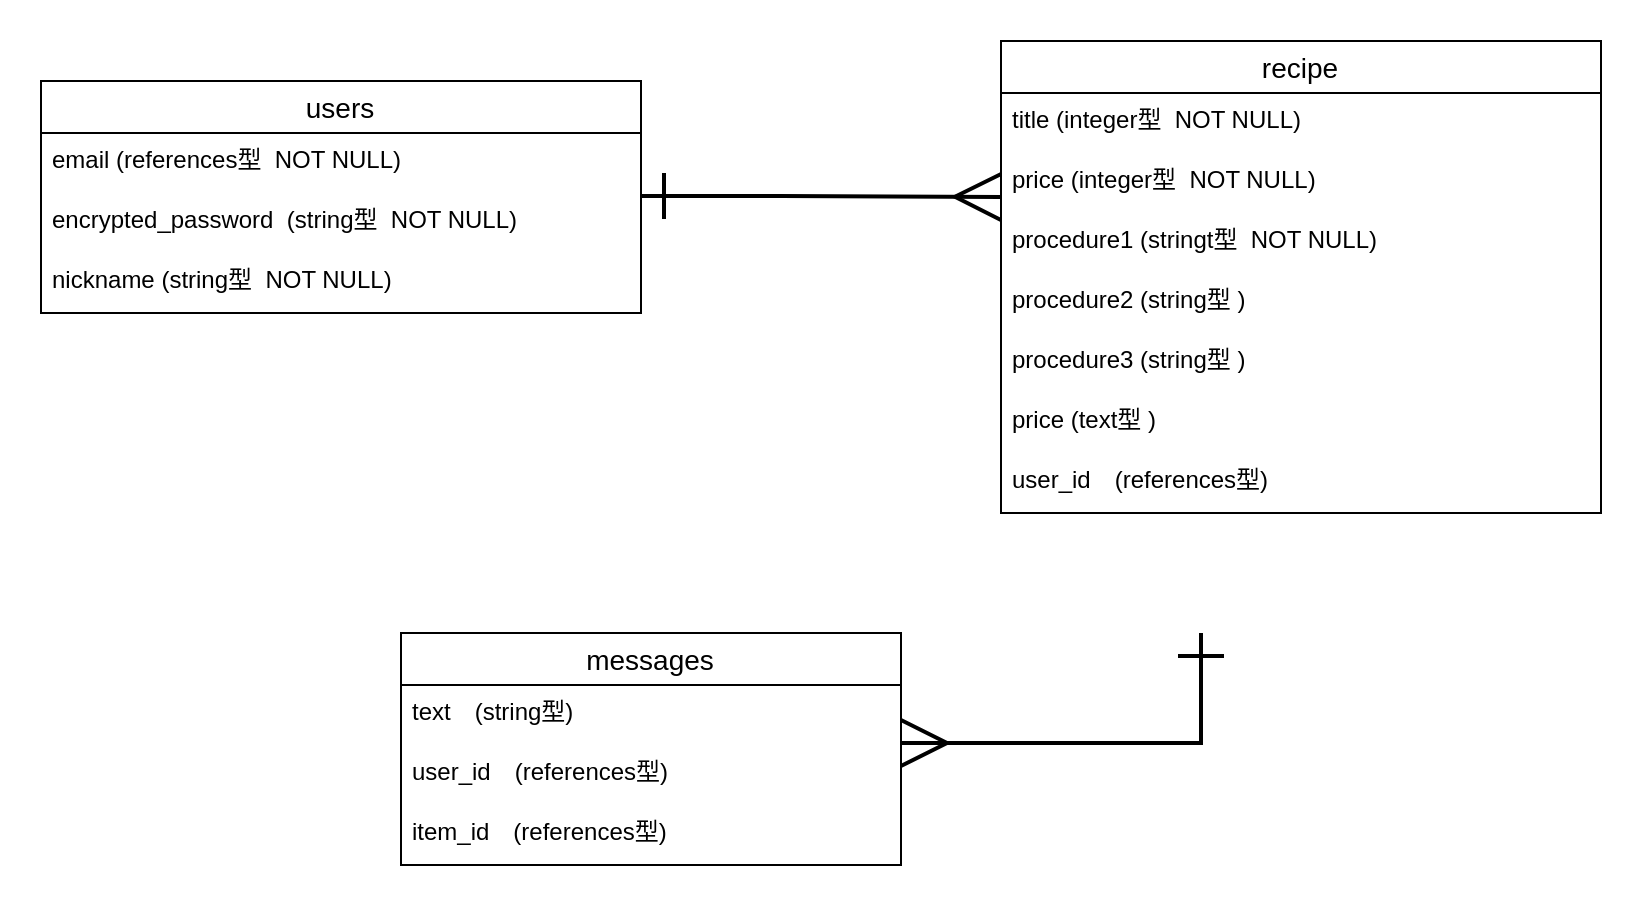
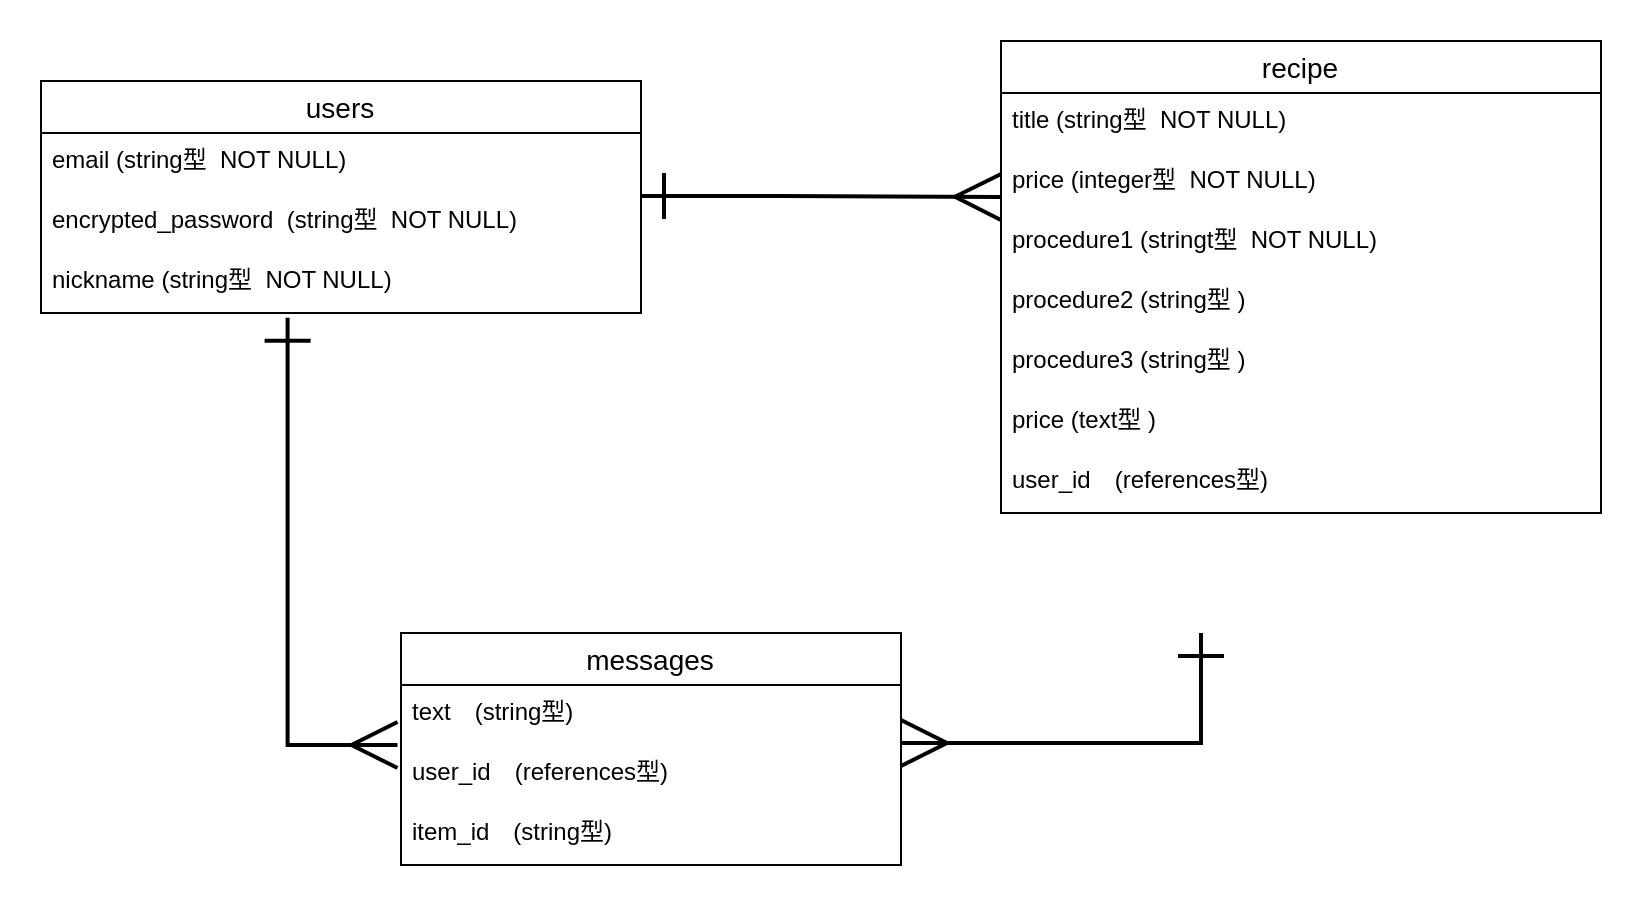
- <mxCell id="7" value="title (integer型  NOT NULL)" style="text;strokeColor=none;spacingLeft=4;spacingRight=4;overflow=hidden;rotatable=0;points=[[0,0.5],[1,0.5]];portConstraint=eastwest;fontSize=12;" parent="6" vertex="1"><mxGeometry y="26" width="300" height="30" as="geometry" /></mxCell>
+ <mxCell id="7" value="title (string型  NOT NULL)" style="text;strokeColor=none;spacingLeft=4;spacingRight=4;overflow=hidden;rotatable=0;points=[[0,0.5],[1,0.5]];portConstraint=eastwest;fontSize=12;" parent="6" vertex="1"><mxGeometry y="26" width="300" height="30" as="geometry" /></mxCell>
- <mxCell id="3" value="email (references型  NOT NULL)" style="text;strokeColor=none;fillColor=none;spacingLeft=4;spacingRight=4;overflow=hidden;rotatable=0;points=[[0,0.5],[1,0.5]];portConstraint=eastwest;fontSize=12;" parent="2" vertex="1"><mxGeometry y="26" width="300" height="30" as="geometry" /></mxCell>
+ <mxCell id="3" value="email (string型  NOT NULL)" style="text;strokeColor=none;fillColor=none;spacingLeft=4;spacingRight=4;overflow=hidden;rotatable=0;points=[[0,0.5],[1,0.5]];portConstraint=eastwest;fontSize=12;" parent="2" vertex="1"><mxGeometry y="26" width="300" height="30" as="geometry" /></mxCell>
+ <mxCell id="18" style="edgeStyle=orthogonalEdgeStyle;rounded=0;orthogonalLoop=1;jettySize=auto;html=1;endArrow=ERmany;endFill=0;startArrow=ERone;startFill=0;endSize=20;startSize=20;sourcePerimeterSpacing=0;strokeWidth=2;entryX=-0.007;entryY=1;entryDx=0;entryDy=0;entryPerimeter=0;exitX=0.411;exitY=1.08;exitDx=0;exitDy=0;exitPerimeter=0;" parent="1" target="15" edge="1" source="5"><mxGeometry relative="1" as="geometry"><mxPoint x="142.5" y="286" as="sourcePoint" /><mxPoint x="160" y="330" as="targetPoint" /><Array as="points"><mxPoint x="143" y="372" /></Array></mxGeometry></mxCell>
- <mxCell id="17" value="item_id　(references型)" style="text;strokeColor=none;fillColor=none;spacingLeft=4;spacingRight=4;overflow=hidden;rotatable=0;points=[[0,0.5],[1,0.5]];portConstraint=eastwest;fontSize=12;" parent="14" vertex="1"><mxGeometry y="86" width="250" height="30" as="geometry" /></mxCell>
+ <mxCell id="17" value="item_id　(string型)" style="text;strokeColor=none;fillColor=none;spacingLeft=4;spacingRight=4;overflow=hidden;rotatable=0;points=[[0,0.5],[1,0.5]];portConstraint=eastwest;fontSize=12;" parent="14" vertex="1"><mxGeometry y="86" width="250" height="30" as="geometry" /></mxCell>
